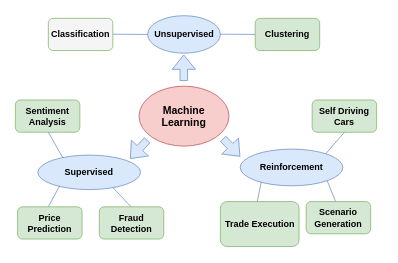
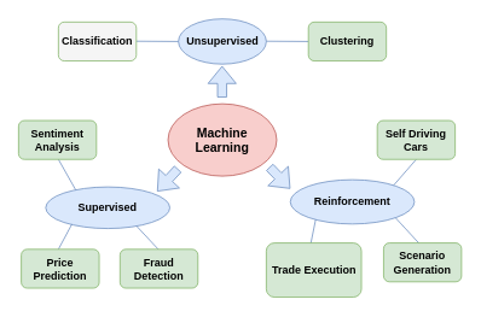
- <mxCell id="17" value="&lt;b&gt;Scenario Generation&lt;/b&gt;" style="rounded=1;whiteSpace=wrap;html=1;fillColor=#d5e8d4;strokeColor=#82b366;" vertex="1" parent="1"><mxGeometry x="408" y="268" width="86" height="43" as="geometry" /></mxCell>
+ <mxCell id="17" value="&lt;b&gt;Scenario Generation&lt;/b&gt;" style="rounded=1;whiteSpace=wrap;html=1;fillColor=#d5e8d4;strokeColor=#82b366;" vertex="1" parent="1"><mxGeometry x="423" y="268" width="86" height="43" as="geometry" /></mxCell>
